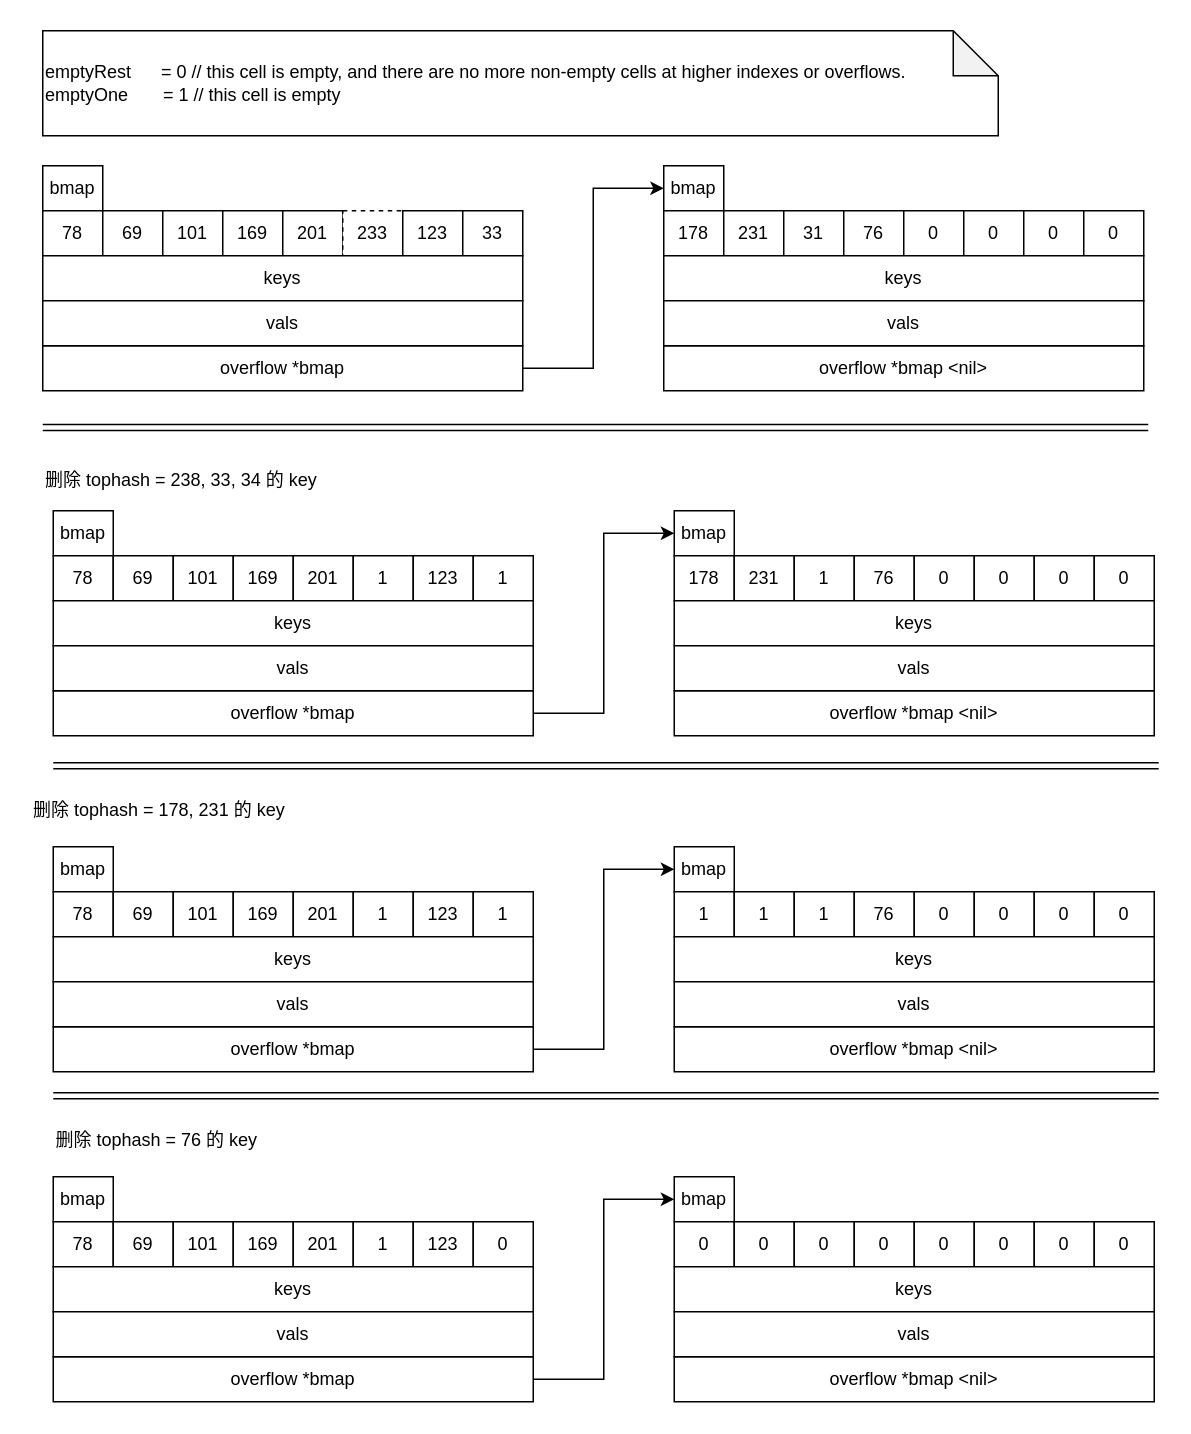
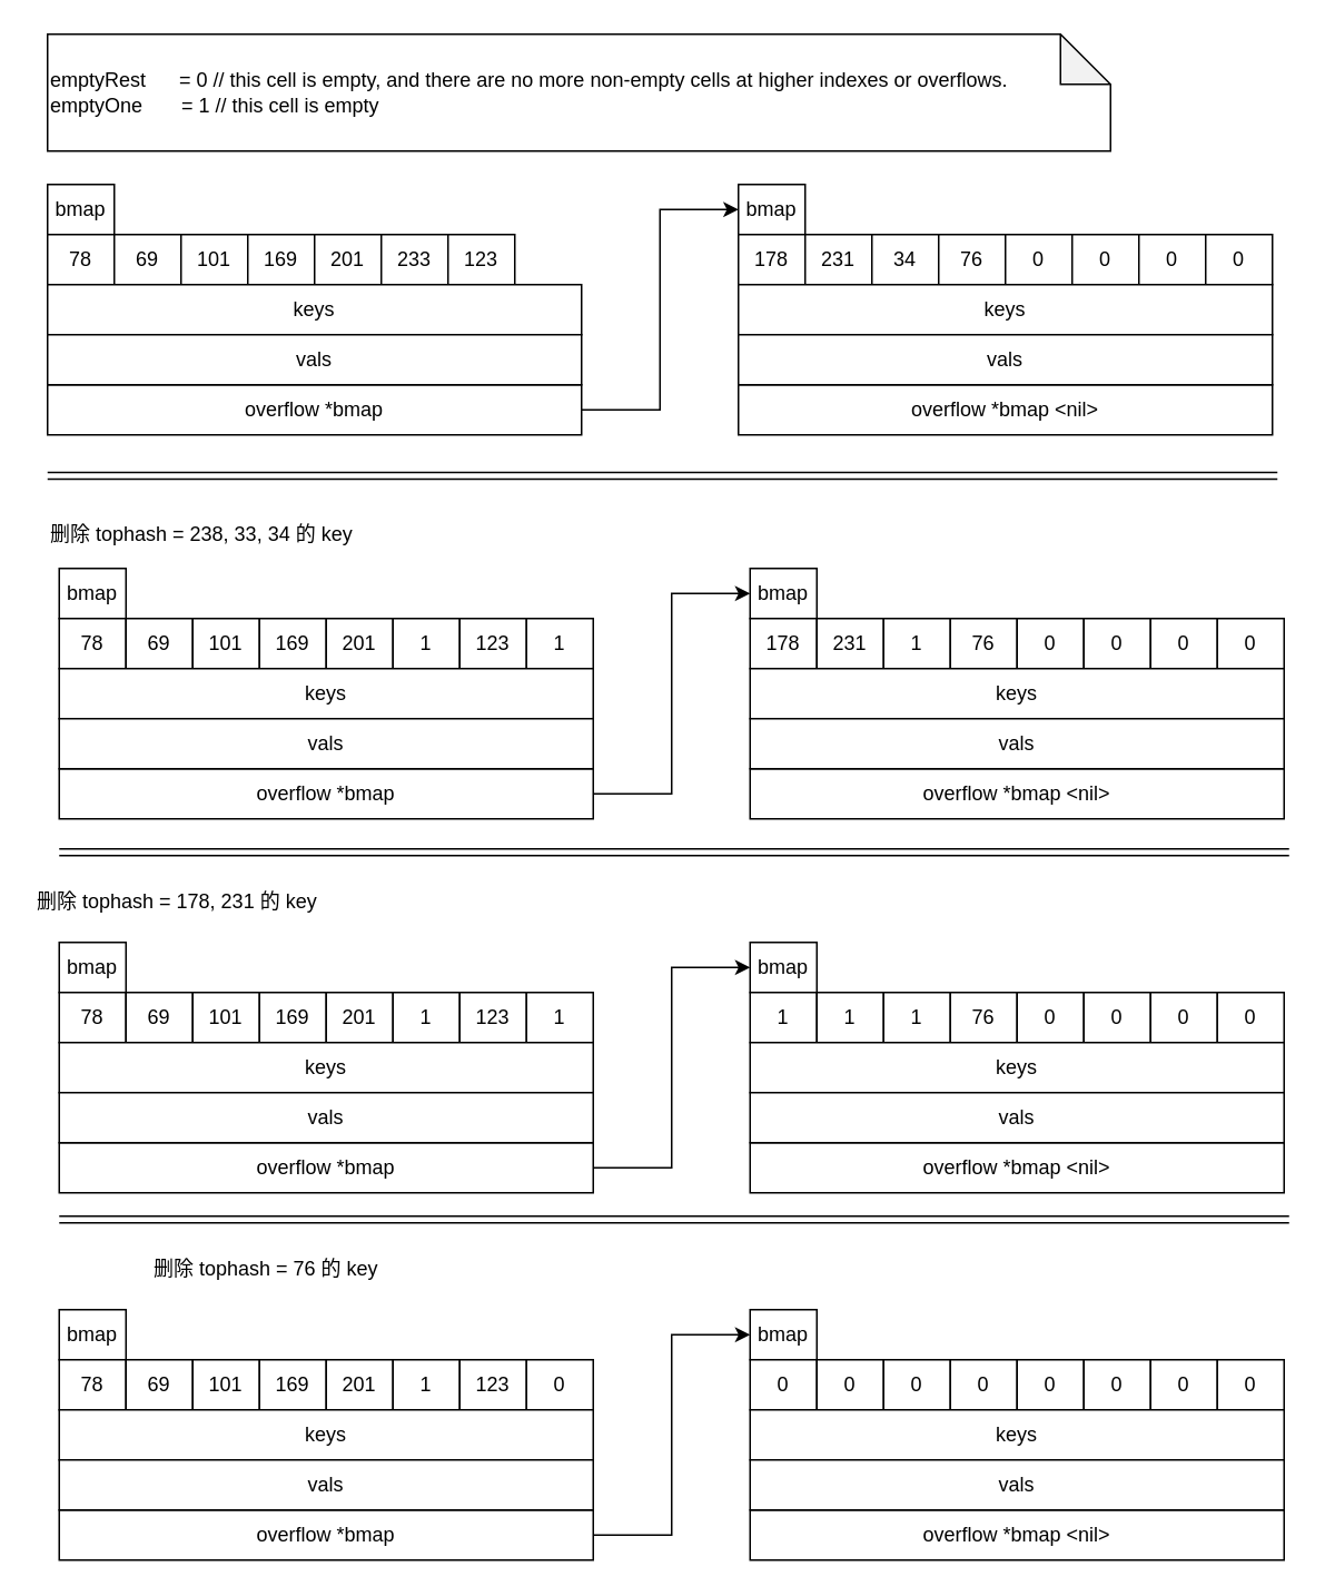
- <mxCell id="10" value="233" style="rounded=0;whiteSpace=wrap;html=1;dashed=1;" vertex="1" parent="1"><mxGeometry x="228" y="140" width="40" height="30" as="geometry" /></mxCell>
+ <mxCell id="10" value="233" style="rounded=0;whiteSpace=wrap;html=1;" vertex="1" parent="1"><mxGeometry x="228" y="140" width="40" height="30" as="geometry" /></mxCell>
- <mxCell id="12" value="33" style="rounded=0;whiteSpace=wrap;html=1;" vertex="1" parent="1"><mxGeometry x="308" y="140" width="40" height="30" as="geometry" /></mxCell>
- <mxCell id="19" value="31" style="rounded=0;whiteSpace=wrap;html=1;" vertex="1" parent="1"><mxGeometry x="522" y="140" width="40" height="30" as="geometry" /></mxCell>
+ <mxCell id="19" value="34" style="rounded=0;whiteSpace=wrap;html=1;" vertex="1" parent="1"><mxGeometry x="522" y="140" width="40" height="30" as="geometry" /></mxCell>
- <mxCell id="82" value="删除 tophash = 76 的 key" style="text;html=1;strokeColor=none;fillColor=none;align=left;verticalAlign=middle;whiteSpace=wrap;rounded=0;" vertex="1" parent="1"><mxGeometry x="35" y="750" width="207" height="20" as="geometry" /></mxCell>
+ <mxCell id="82" value="删除 tophash = 76 的 key" style="text;html=1;strokeColor=none;fillColor=none;align=left;verticalAlign=middle;whiteSpace=wrap;rounded=0;" vertex="1" parent="1"><mxGeometry x="90" y="750" width="207" height="20" as="geometry" /></mxCell>
